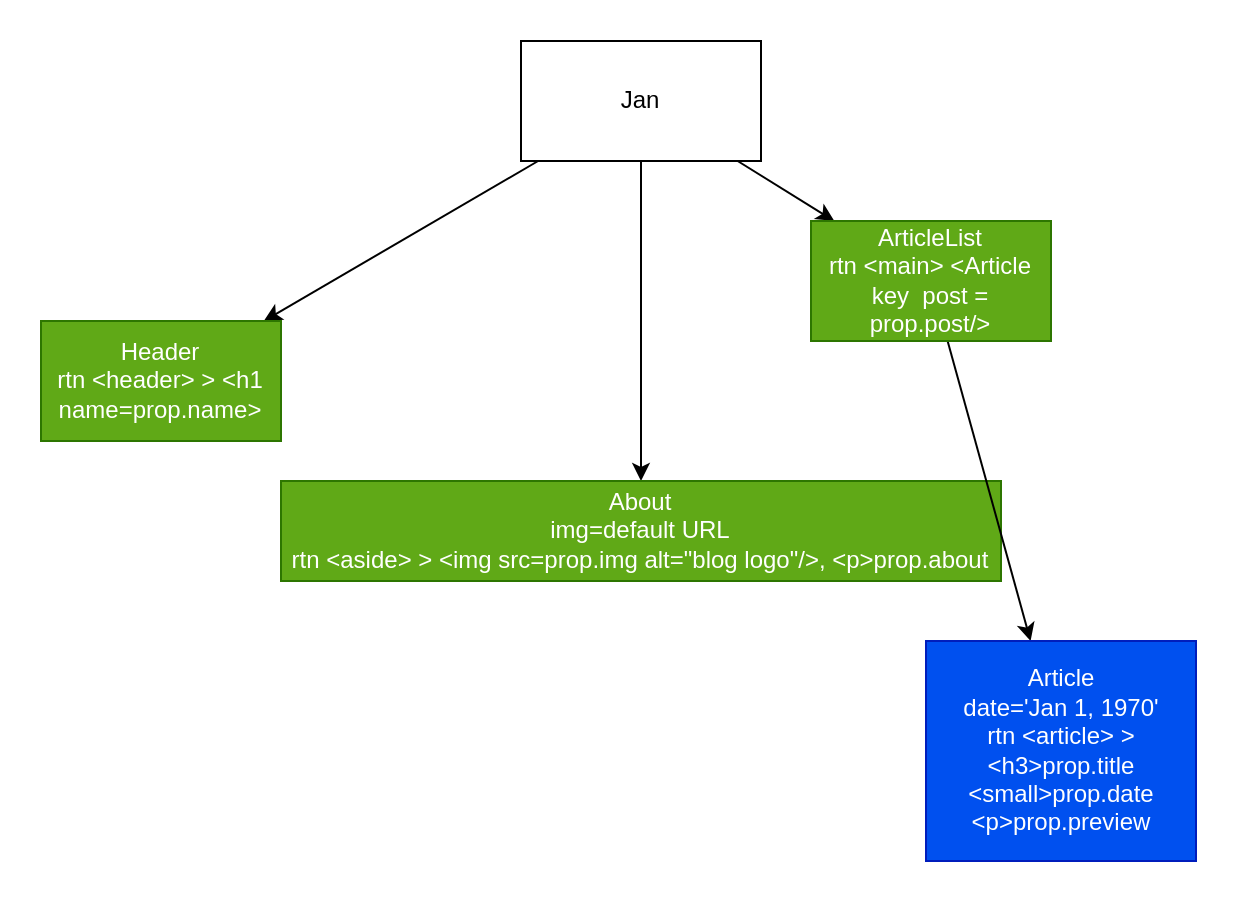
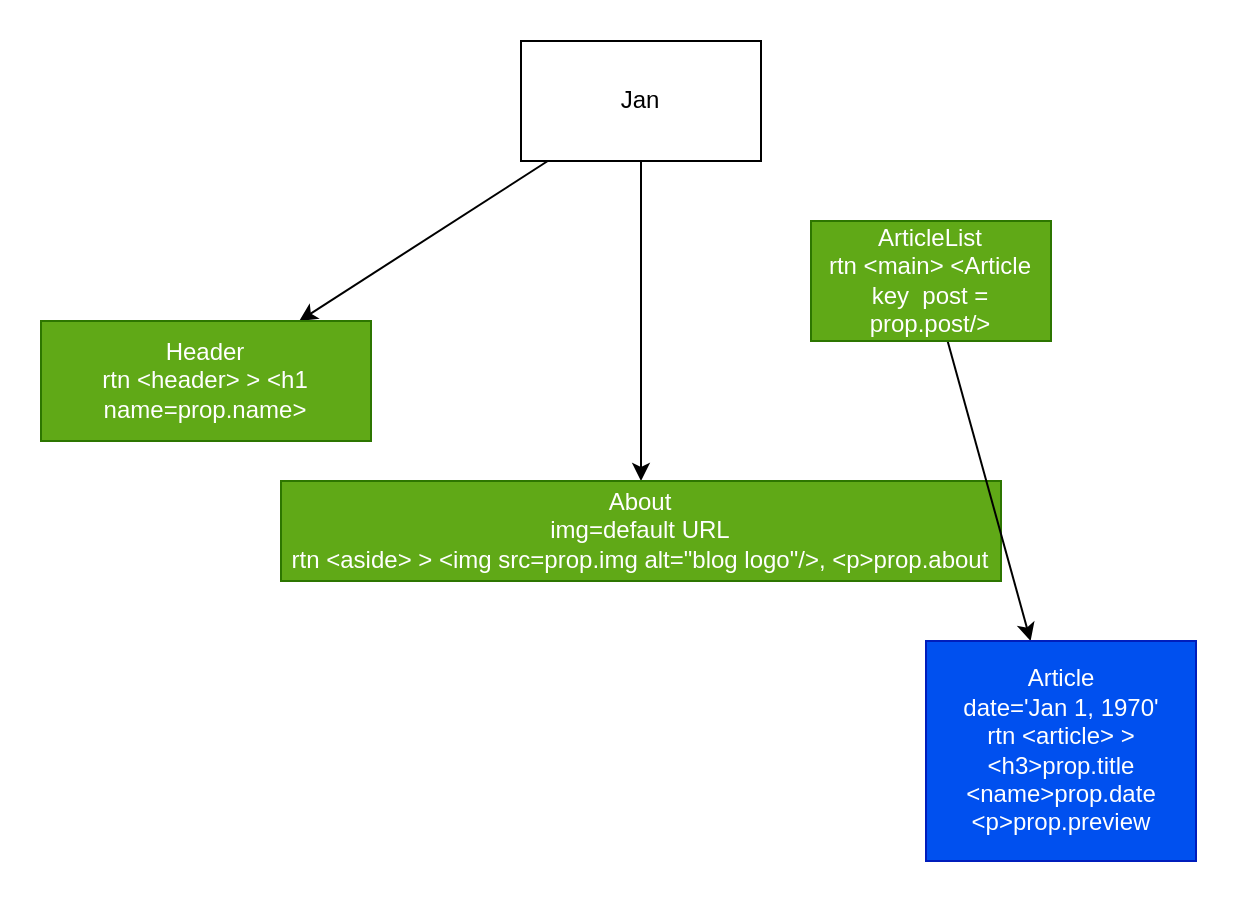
- <mxCell id="4" value="" style="edgeStyle=none;html=1;" edge="1" parent="1" source="5" target="9"><mxGeometry relative="1" as="geometry" /></mxCell>
- <mxCell id="6" value="Header&lt;br&gt;rtn &amp;lt;header&amp;gt; &amp;gt; &amp;lt;h1 name=prop.name&amp;gt;" style="whiteSpace=wrap;html=1;fillColor=#60a917;fontColor=#ffffff;strokeColor=#2D7600;" vertex="1" parent="1"><mxGeometry x="20" y="160" width="120" height="60" as="geometry" /></mxCell>
+ <mxCell id="6" value="Header&lt;br&gt;rtn &amp;lt;header&amp;gt; &amp;gt; &amp;lt;h1 name=prop.name&amp;gt;" style="whiteSpace=wrap;html=1;fillColor=#60a917;fontColor=#ffffff;strokeColor=#2D7600;" vertex="1" parent="1"><mxGeometry x="20" y="160" width="165" height="60" as="geometry" /></mxCell>
- <mxCell id="10" value="Article&lt;br&gt;date='Jan 1, 1970'&lt;br&gt;rtn &amp;lt;article&amp;gt; &amp;gt; &amp;lt;h3&amp;gt;prop.title &amp;lt;small&amp;gt;prop.date &amp;lt;p&amp;gt;prop.preview" style="whiteSpace=wrap;html=1;autosize=1;imageAspect=0;fillColor=#0050ef;fontColor=#ffffff;strokeColor=#001DBC;" vertex="1" parent="1"><mxGeometry x="462.5" y="320" width="135" height="110" as="geometry" /></mxCell>
+ <mxCell id="10" value="Article&lt;br&gt;date='Jan 1, 1970'&lt;br&gt;rtn &amp;lt;article&amp;gt; &amp;gt; &amp;lt;h3&amp;gt;prop.title &amp;lt;name&amp;gt;prop.date &amp;lt;p&amp;gt;prop.preview" style="whiteSpace=wrap;html=1;autosize=1;imageAspect=0;fillColor=#0050ef;fontColor=#ffffff;strokeColor=#001DBC;" vertex="1" parent="1"><mxGeometry x="462.5" y="320" width="135" height="110" as="geometry" /></mxCell>
